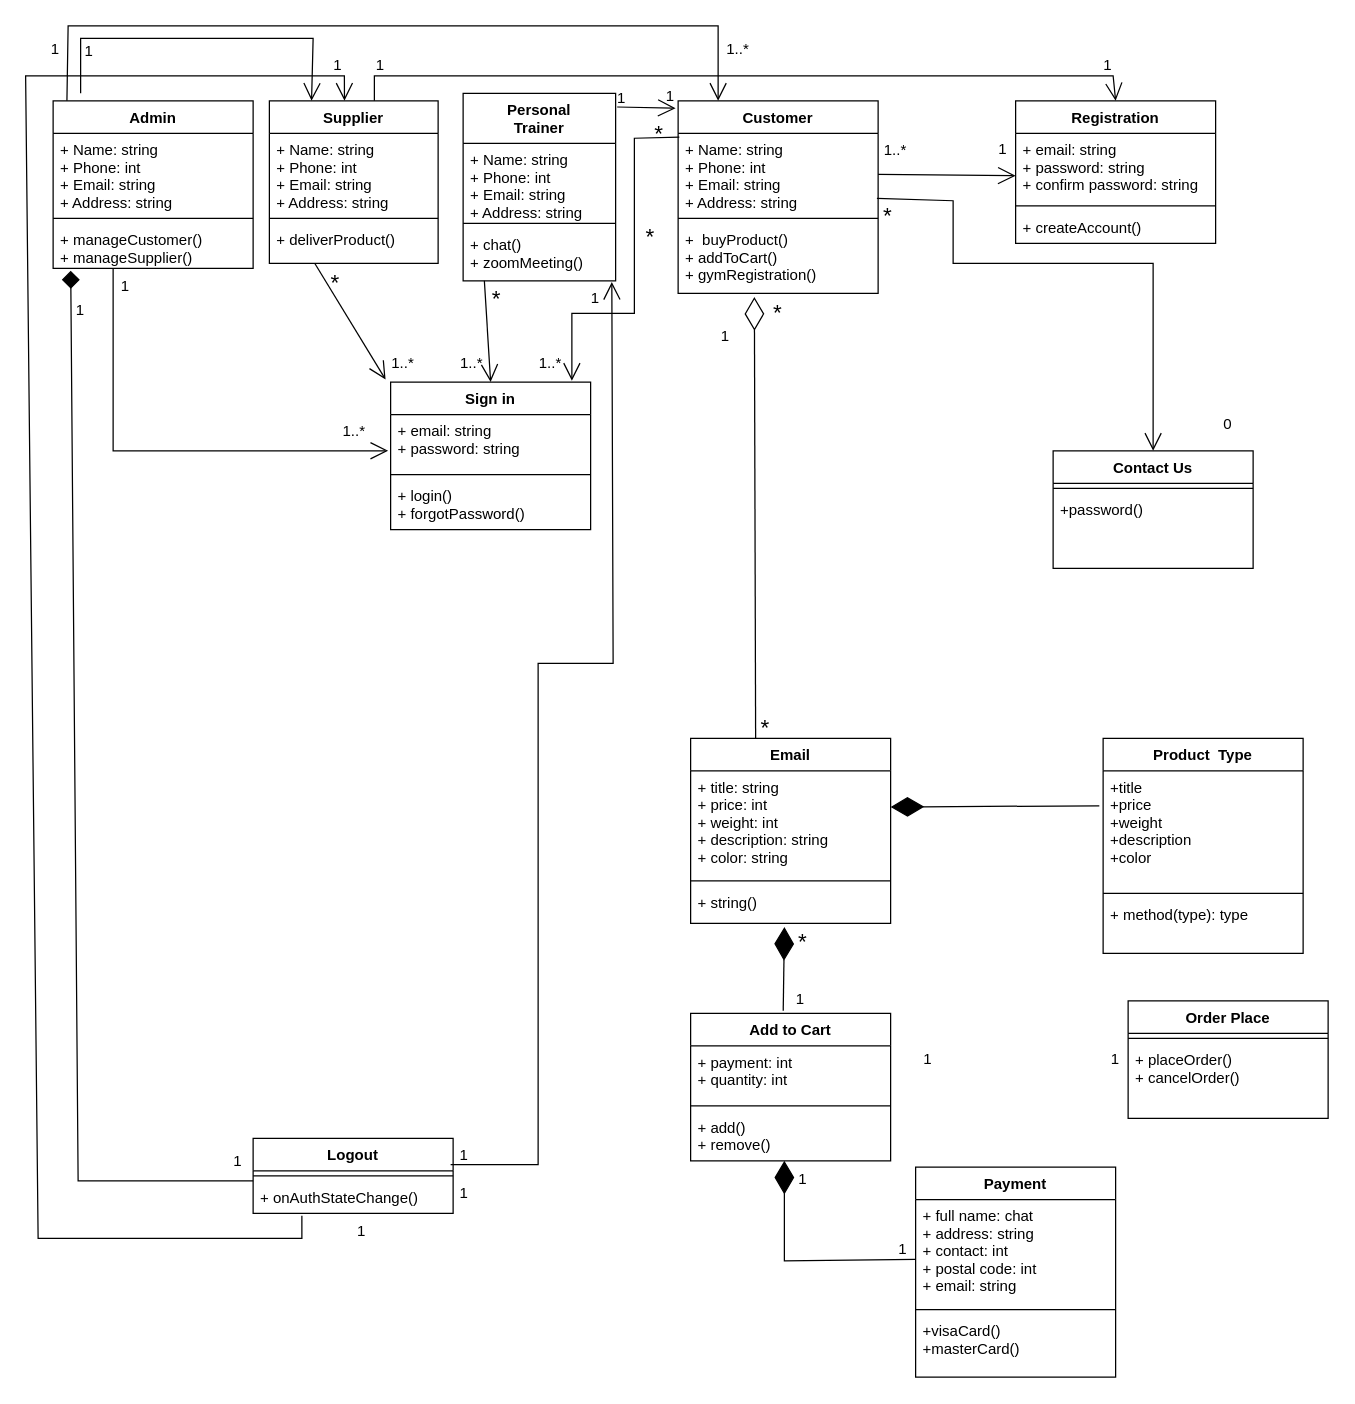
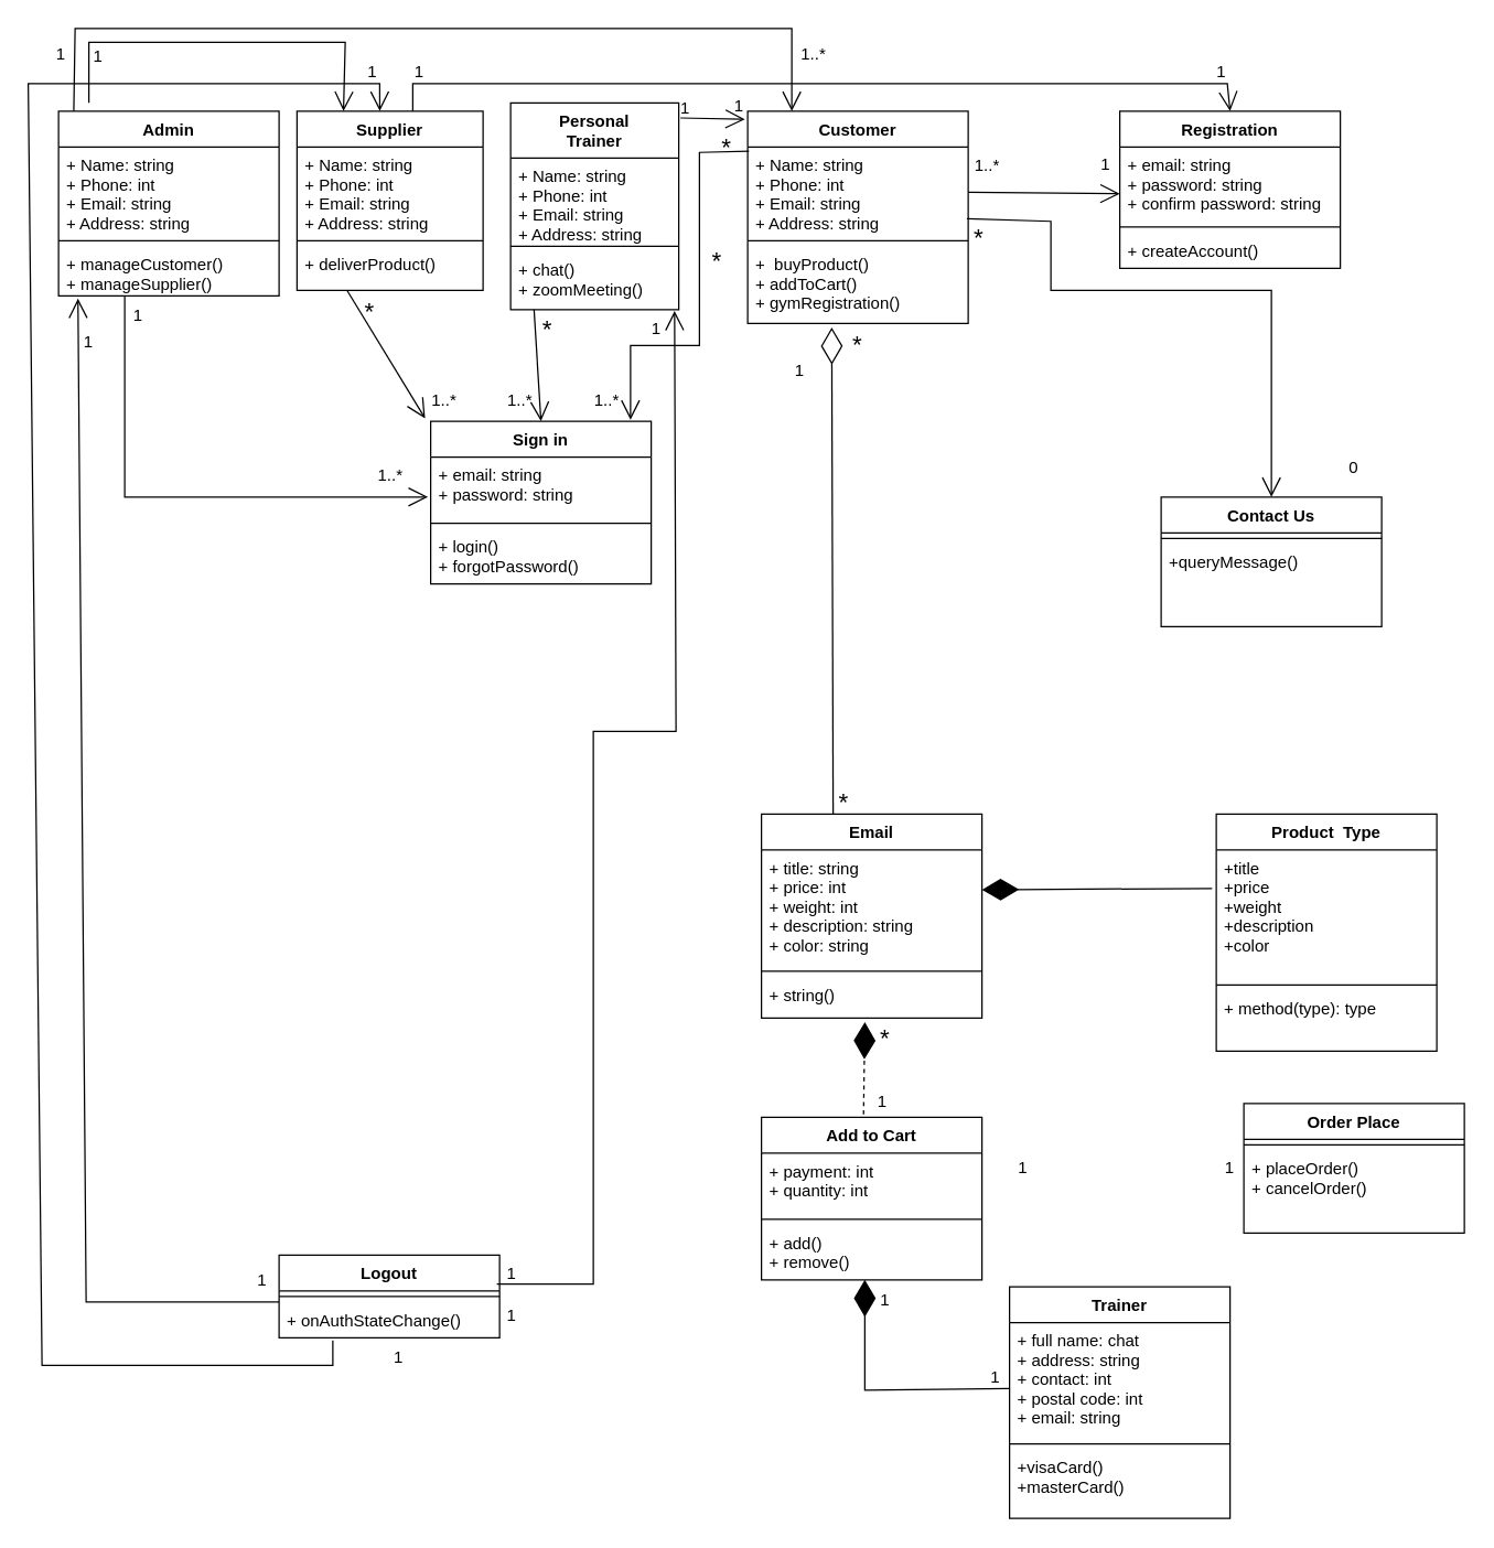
- <mxCell id="53" value="" style="endArrow=diamond;endFill=1;endSize=12;html=1;rounded=0;entryX=0.088;entryY=1.056;entryDx=0;entryDy=0;entryPerimeter=0;exitX=0;exitY=0;exitDx=0;exitDy=0;exitPerimeter=0;" parent="1" source="40" target="29" edge="1"><mxGeometry width="160" relative="1" as="geometry"><mxPoint x="56" y="700" as="sourcePoint" /><mxPoint x="202" y="260" as="targetPoint" /><Array as="points"><mxPoint x="62" y="944" /></Array></mxGeometry></mxCell>
+ <mxCell id="53" value="" style="endArrow=open;endFill=1;endSize=12;html=1;rounded=0;entryX=0.088;entryY=1.056;entryDx=0;entryDy=0;entryPerimeter=0;exitX=0;exitY=0;exitDx=0;exitDy=0;exitPerimeter=0;" parent="1" source="40" target="29" edge="1"><mxGeometry width="160" relative="1" as="geometry"><mxPoint x="56" y="700" as="sourcePoint" /><mxPoint x="202" y="260" as="targetPoint" /><Array as="points"><mxPoint x="62" y="944" /></Array></mxGeometry></mxCell>
- <mxCell id="37" value="+password()" style="text;strokeColor=none;fillColor=none;align=left;verticalAlign=top;spacingLeft=4;spacingRight=4;overflow=hidden;rotatable=0;points=[[0,0.5],[1,0.5]];portConstraint=eastwest;" parent="35" vertex="1"><mxGeometry y="34" width="160" height="60" as="geometry" /></mxCell>
+ <mxCell id="37" value="+queryMessage()" style="text;strokeColor=none;fillColor=none;align=left;verticalAlign=top;spacingLeft=4;spacingRight=4;overflow=hidden;rotatable=0;points=[[0,0.5],[1,0.5]];portConstraint=eastwest;" parent="35" vertex="1"><mxGeometry y="34" width="160" height="60" as="geometry" /></mxCell>
- <mxCell id="51" value="" style="endArrow=diamondThin;endFill=1;endSize=24;html=1;rounded=0;entryX=0.469;entryY=1.1;entryDx=0;entryDy=0;entryPerimeter=0;exitX=0.463;exitY=-0.017;exitDx=0;exitDy=0;exitPerimeter=0;" parent="1" source="14" target="21" edge="1"><mxGeometry width="160" relative="1" as="geometry"><mxPoint x="482" y="760" as="sourcePoint" /><mxPoint x="642" y="760" as="targetPoint" /></mxGeometry></mxCell>
+ <mxCell id="51" value="" style="endArrow=diamondThin;endFill=1;endSize=24;html=1;rounded=0;entryX=0.469;entryY=1.1;entryDx=0;entryDy=0;entryPerimeter=0;exitX=0.463;exitY=-0.017;exitDx=0;exitDy=0;exitPerimeter=0;dashed=1;" parent="1" source="14" target="21" edge="1"><mxGeometry width="160" relative="1" as="geometry"><mxPoint x="482" y="760" as="sourcePoint" /><mxPoint x="642" y="760" as="targetPoint" /></mxGeometry></mxCell>
- <mxCell id="10" value="Payment" style="swimlane;fontStyle=1;align=center;verticalAlign=top;childLayout=stackLayout;horizontal=1;startSize=26;horizontalStack=0;resizeParent=1;resizeParentMax=0;resizeLast=0;collapsible=1;marginBottom=0;" parent="1" vertex="1"><mxGeometry x="732" y="933" width="160" height="168" as="geometry" /></mxCell>
+ <mxCell id="10" value="Trainer" style="swimlane;fontStyle=1;align=center;verticalAlign=top;childLayout=stackLayout;horizontal=1;startSize=26;horizontalStack=0;resizeParent=1;resizeParentMax=0;resizeLast=0;collapsible=1;marginBottom=0;" parent="1" vertex="1"><mxGeometry x="732" y="933" width="160" height="168" as="geometry" /></mxCell>
